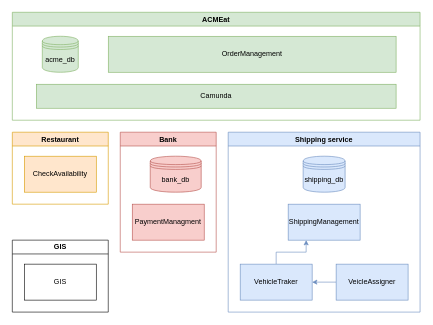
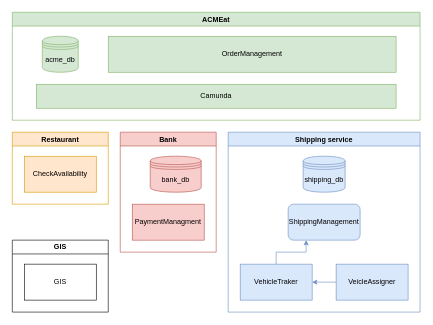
- <mxCell id="14" value="ShippingManagement" style="rounded=0;whiteSpace=wrap;html=1;fillColor=#dae8fc;strokeColor=#6c8ebf;" vertex="1" parent="11"><mxGeometry x="100" y="120" width="120" height="60" as="geometry" /></mxCell>
+ <mxCell id="14" value="ShippingManagement" style="whiteSpace=wrap;html=1;fillColor=#dae8fc;strokeColor=#6c8ebf;rounded=1;" vertex="1" parent="11"><mxGeometry x="100" y="120" width="120" height="60" as="geometry" /></mxCell>
